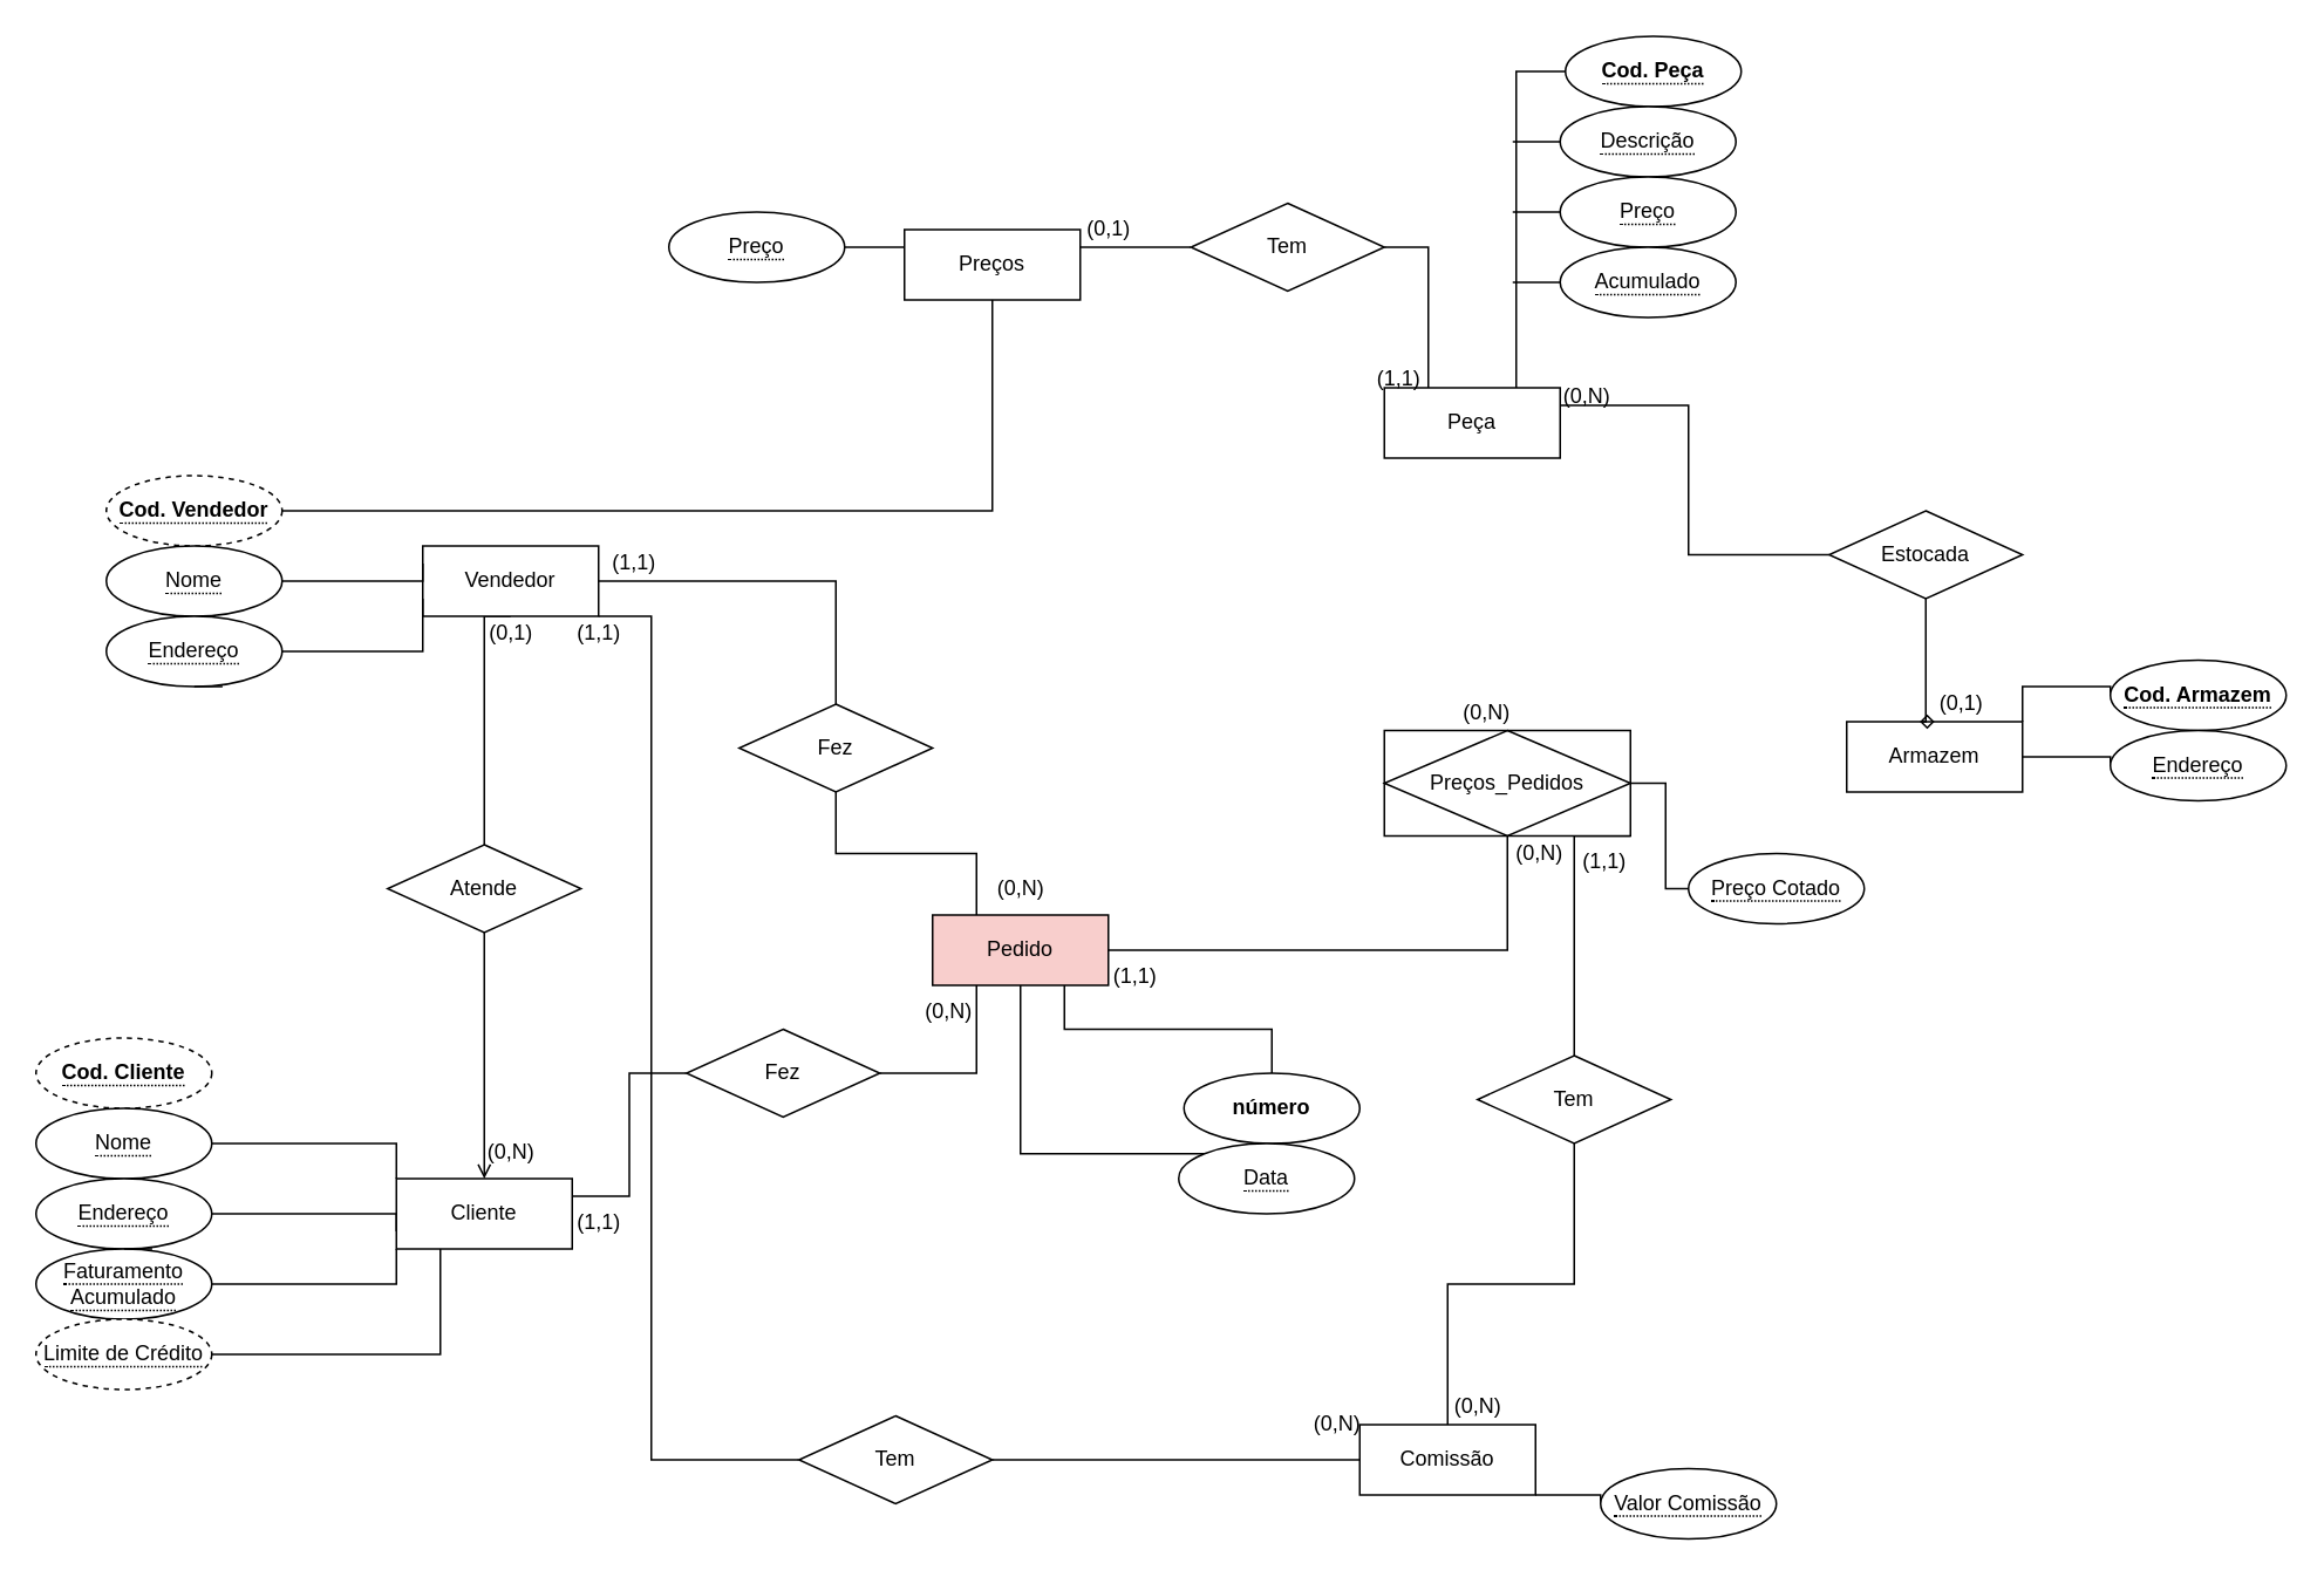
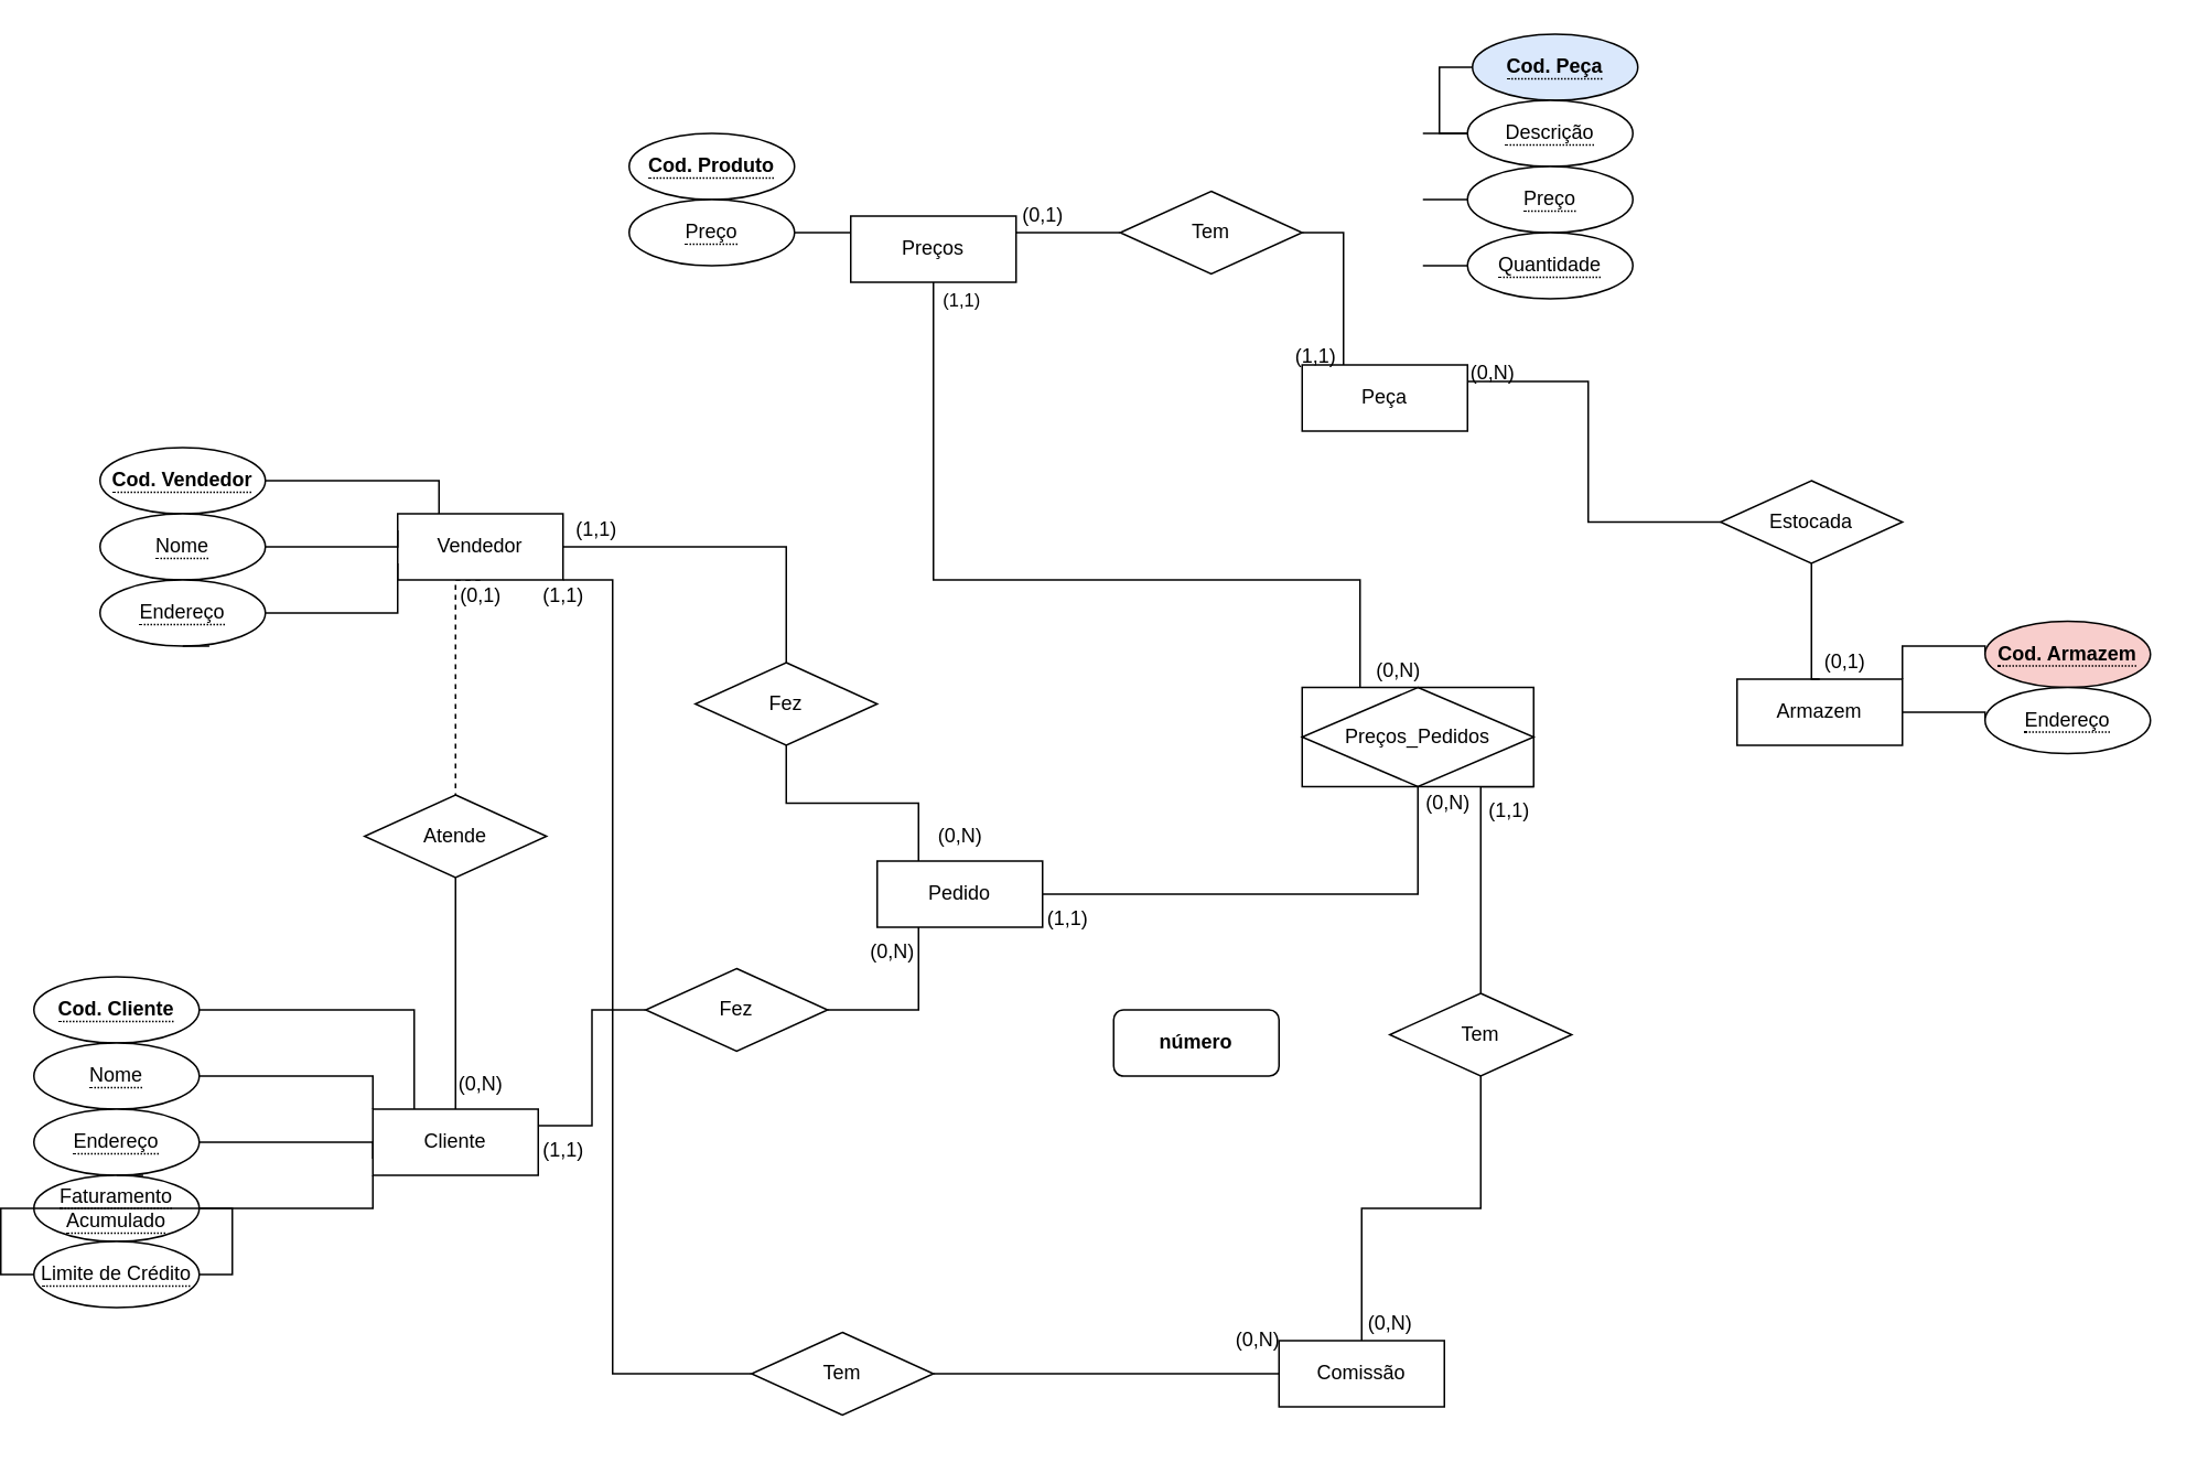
- <mxCell id="68" value="&lt;span style=&quot;border-bottom: 1px dotted&quot;&gt;&lt;b&gt;Cod. Peça&lt;/b&gt;&lt;/span&gt;" style="ellipse;whiteSpace=wrap;html=1;align=center;" vertex="1" parent="1"><mxGeometry x="890" y="20" width="100" height="40" as="geometry" /></mxCell>
+ <mxCell id="68" value="&lt;span style=&quot;border-bottom: 1px dotted&quot;&gt;&lt;b&gt;Cod. Peça&lt;/b&gt;&lt;/span&gt;" style="ellipse;whiteSpace=wrap;html=1;align=center;fillColor=#dae8fc;" vertex="1" parent="1"><mxGeometry x="890" y="20" width="100" height="40" as="geometry" /></mxCell>
+ <mxCell id="43" value="&lt;span style=&quot;border-bottom: 1px dotted&quot;&gt;&lt;b&gt;Cod. Produto&lt;/b&gt;&lt;/span&gt;" style="ellipse;whiteSpace=wrap;html=1;align=center;" vertex="1" parent="1"><mxGeometry x="380" y="80" width="100" height="40" as="geometry" /></mxCell>
- <mxCell id="67" style="edgeStyle=orthogonalEdgeStyle;rounded=0;orthogonalLoop=1;jettySize=auto;html=1;exitX=0;exitY=0.5;exitDx=0;exitDy=0;entryX=0.75;entryY=0;entryDx=0;entryDy=0;endArrow=none;endFill=0;" edge="1" parent="1" source="68" target="9"><mxGeometry relative="1" as="geometry" /></mxCell>
+ <mxCell id="67" style="edgeStyle=orthogonalEdgeStyle;rounded=0;orthogonalLoop=1;jettySize=auto;html=1;exitX=0;exitY=0.5;exitDx=0;exitDy=0;endArrow=none;endFill=0;" edge="1" parent="1" source="68" target="70"><mxGeometry relative="1" as="geometry" /></mxCell>
- <mxCell id="74" value="&lt;span style=&quot;border-bottom: 1px dotted&quot;&gt;Acumulado&lt;/span&gt;" style="ellipse;whiteSpace=wrap;html=1;align=center;" vertex="1" parent="1"><mxGeometry x="887" y="140" width="100" height="40" as="geometry" /></mxCell>
+ <mxCell id="74" value="&lt;span style=&quot;border-bottom: 1px dotted&quot;&gt;Quantidade&lt;/span&gt;" style="ellipse;whiteSpace=wrap;html=1;align=center;" vertex="1" parent="1"><mxGeometry x="887" y="140" width="100" height="40" as="geometry" /></mxCell>
- <mxCell id="50" value="&lt;span style=&quot;border-bottom: 1px dotted&quot;&gt;&lt;b&gt;Cod. Vendedor&lt;/b&gt;&lt;/span&gt;" style="ellipse;whiteSpace=wrap;html=1;align=center;dashed=1;" vertex="1" parent="1"><mxGeometry x="60" width="100" height="40" as="geometry" y="270" /></mxCell>
+ <mxCell id="50" value="&lt;span style=&quot;border-bottom: 1px dotted&quot;&gt;&lt;b&gt;Cod. Vendedor&lt;/b&gt;&lt;/span&gt;" style="ellipse;whiteSpace=wrap;html=1;align=center;" vertex="1" parent="1"><mxGeometry x="60" width="100" height="40" as="geometry" y="270" /></mxCell>
- <mxCell id="49" style="edgeStyle=orthogonalEdgeStyle;rounded=0;orthogonalLoop=1;jettySize=auto;html=1;exitX=1;exitY=0.5;exitDx=0;exitDy=0;endArrow=none;endFill=0;" edge="1" parent="1" source="50" target="42"><mxGeometry relative="1" as="geometry" /></mxCell>
+ <mxCell id="49" style="edgeStyle=orthogonalEdgeStyle;rounded=0;orthogonalLoop=1;jettySize=auto;html=1;exitX=1;exitY=0.5;exitDx=0;exitDy=0;entryX=0.25;entryY=0;entryDx=0;entryDy=0;endArrow=none;endFill=0;" edge="1" parent="1" source="50" target="5"><mxGeometry relative="1" as="geometry" /></mxCell>
+ <mxCell id="39" style="edgeStyle=orthogonalEdgeStyle;rounded=0;orthogonalLoop=1;jettySize=auto;html=1;exitX=0.5;exitY=1;exitDx=0;exitDy=0;entryX=0.25;entryY=0;entryDx=0;entryDy=0;endArrow=none;endFill=0;" edge="1" parent="1" source="42" target="35"><mxGeometry relative="1" as="geometry"><Array as="points"><mxPoint x="564" y="350" /><mxPoint x="822" y="350" /></Array></mxGeometry></mxCell>
+ <mxCell id="40" value="(1,1)" style="edgeLabel;html=1;align=center;verticalAlign=middle;resizable=0;points=[];" vertex="1" connectable="0" parent="39"><mxGeometry x="-0.947" y="6" relative="1" as="geometry"><mxPoint x="10" y="-3" as="offset" /></mxGeometry></mxCell>
- <mxCell id="75" value="&lt;span style=&quot;border-bottom: 1px dotted&quot;&gt;&lt;b&gt;Cod. Armazem&lt;/b&gt;&lt;/span&gt;" style="ellipse;whiteSpace=wrap;html=1;align=center;" vertex="1" parent="1"><mxGeometry x="1200" y="375" width="100" height="40" as="geometry" /></mxCell>
+ <mxCell id="75" value="&lt;span style=&quot;border-bottom: 1px dotted&quot;&gt;&lt;b&gt;Cod. Armazem&lt;/b&gt;&lt;/span&gt;" style="ellipse;whiteSpace=wrap;html=1;align=center;fillColor=#f8cecc;" vertex="1" parent="1"><mxGeometry x="1200" y="375" width="100" height="40" as="geometry" /></mxCell>
- <mxCell id="20" style="edgeStyle=orthogonalEdgeStyle;rounded=0;orthogonalLoop=1;jettySize=auto;html=1;exitX=0.5;exitY=1;exitDx=0;exitDy=0;entryX=0.5;entryY=0;entryDx=0;entryDy=0;endArrow=diamond;endFill=0;" edge="1" parent="1" source="21" target="12"><mxGeometry relative="1" as="geometry"><Array as="points"><mxPoint x="1095" y="410" /></Array></mxGeometry></mxCell>
+ <mxCell id="20" style="edgeStyle=orthogonalEdgeStyle;rounded=0;orthogonalLoop=1;jettySize=auto;html=1;exitX=0.5;exitY=1;exitDx=0;exitDy=0;entryX=0.5;entryY=0;entryDx=0;entryDy=0;endArrow=none;endFill=0;" edge="1" parent="1" source="21" target="12"><mxGeometry relative="1" as="geometry"><Array as="points"><mxPoint x="1095" y="410" /></Array></mxGeometry></mxCell>
- <mxCell id="2" style="edgeStyle=orthogonalEdgeStyle;rounded=0;orthogonalLoop=1;jettySize=auto;html=1;exitX=0.5;exitY=1;exitDx=0;exitDy=0;entryX=0.5;entryY=0;entryDx=0;entryDy=0;endArrow=none;endFill=0;" edge="1" parent="1" source="5" target="17"><mxGeometry relative="1" as="geometry"><Array as="points"><mxPoint x="275" y="350" /></Array></mxGeometry></mxCell>
+ <mxCell id="2" style="edgeStyle=orthogonalEdgeStyle;rounded=0;orthogonalLoop=1;jettySize=auto;html=1;exitX=0.5;exitY=1;exitDx=0;exitDy=0;entryX=0.5;entryY=0;entryDx=0;entryDy=0;endArrow=none;endFill=0;dashed=1;" edge="1" parent="1" source="5" target="17"><mxGeometry relative="1" as="geometry"><Array as="points"><mxPoint x="275" y="350" /></Array></mxGeometry></mxCell>
- <mxCell id="33" style="edgeStyle=orthogonalEdgeStyle;rounded=0;orthogonalLoop=1;jettySize=auto;html=1;exitX=1;exitY=0.5;exitDx=0;exitDy=0;entryX=0;entryY=0.5;entryDx=0;entryDy=0;endArrow=none;endFill=0;" edge="1" parent="1" source="35" target="80"><mxGeometry relative="1" as="geometry"><Array as="points"><mxPoint x="947" y="445" /><mxPoint x="947" y="505" /></Array></mxGeometry></mxCell>
- <mxCell id="80" value="&lt;span style=&quot;border-bottom: 1px dotted&quot;&gt;Preço Cotado&lt;/span&gt;" style="ellipse;whiteSpace=wrap;html=1;align=center;" vertex="1" parent="1"><mxGeometry x="960" y="485" width="100" height="40" as="geometry" /></mxCell>
- <mxCell id="15" value="Pedido" style="whiteSpace=wrap;html=1;align=center;fillColor=#f8cecc;" vertex="1" parent="1"><mxGeometry x="530" y="520" width="100" height="40" as="geometry" /></mxCell>
+ <mxCell id="15" value="Pedido" style="whiteSpace=wrap;html=1;align=center;" vertex="1" parent="1"><mxGeometry x="530" y="520" width="100" height="40" as="geometry" /></mxCell>
- <mxCell id="14" style="edgeStyle=orthogonalEdgeStyle;rounded=0;orthogonalLoop=1;jettySize=auto;html=1;exitX=0.75;exitY=1;exitDx=0;exitDy=0;entryX=0.5;entryY=0;entryDx=0;entryDy=0;endArrow=none;endFill=0;" edge="1" parent="1" source="15" target="77"><mxGeometry relative="1" as="geometry" /></mxCell>
- <mxCell id="57" value="&lt;span style=&quot;border-bottom: 1px dotted&quot;&gt;&lt;b&gt;Cod. Cliente&lt;/b&gt;&lt;/span&gt;" style="ellipse;whiteSpace=wrap;html=1;align=center;dashed=1;" vertex="1" parent="1"><mxGeometry x="20" y="590" width="100" height="40" as="geometry" /></mxCell>
+ <mxCell id="57" value="&lt;span style=&quot;border-bottom: 1px dotted&quot;&gt;&lt;b&gt;Cod. Cliente&lt;/b&gt;&lt;/span&gt;" style="ellipse;whiteSpace=wrap;html=1;align=center;" vertex="1" parent="1"><mxGeometry x="20" y="590" width="100" height="40" as="geometry" /></mxCell>
+ <mxCell id="56" style="edgeStyle=orthogonalEdgeStyle;rounded=0;orthogonalLoop=1;jettySize=auto;html=1;exitX=1;exitY=0.5;exitDx=0;exitDy=0;entryX=0.25;entryY=0;entryDx=0;entryDy=0;endArrow=none;endFill=0;" edge="1" parent="1" source="57" target="7"><mxGeometry relative="1" as="geometry" /></mxCell>
- <mxCell id="77" value="&lt;b&gt;número&lt;/b&gt;" style="ellipse;whiteSpace=wrap;html=1;align=center;" vertex="1" parent="1"><mxGeometry x="673" y="610" width="100" height="40" as="geometry" /></mxCell>
+ <mxCell id="77" value="&lt;b&gt;número&lt;/b&gt;" style="whiteSpace=wrap;html=1;align=center;rounded=1;" vertex="1" parent="1"><mxGeometry x="673" y="610" width="100" height="40" as="geometry" /></mxCell>
- <mxCell id="78" style="edgeStyle=orthogonalEdgeStyle;rounded=0;orthogonalLoop=1;jettySize=auto;html=1;exitX=0;exitY=0;exitDx=0;exitDy=0;entryX=0.5;entryY=1;entryDx=0;entryDy=0;endArrow=none;endFill=0;" edge="1" parent="1" source="79" target="15"><mxGeometry relative="1" as="geometry" /></mxCell>
- <mxCell id="16" style="edgeStyle=orthogonalEdgeStyle;rounded=0;orthogonalLoop=1;jettySize=auto;html=1;exitX=0.5;exitY=1;exitDx=0;exitDy=0;entryX=0.5;entryY=0;entryDx=0;entryDy=0;endArrow=open;endFill=0;" edge="1" parent="1" source="17" target="7"><mxGeometry relative="1" as="geometry" /></mxCell>
+ <mxCell id="16" style="edgeStyle=orthogonalEdgeStyle;rounded=0;orthogonalLoop=1;jettySize=auto;html=1;exitX=0.5;exitY=1;exitDx=0;exitDy=0;entryX=0.5;entryY=0;entryDx=0;entryDy=0;endArrow=none;endFill=0;" edge="1" parent="1" source="17" target="7"><mxGeometry relative="1" as="geometry" /></mxCell>
- <mxCell id="79" value="&lt;span style=&quot;border-bottom: 1px dotted&quot;&gt;Data&lt;/span&gt;" style="ellipse;whiteSpace=wrap;html=1;align=center;" vertex="1" parent="1"><mxGeometry x="670" y="650" width="100" height="40" as="geometry" /></mxCell>
- <mxCell id="66" value="&lt;span style=&quot;border-bottom: 1px dotted&quot;&gt;Limite de Crédito&lt;/span&gt;" style="ellipse;whiteSpace=wrap;html=1;align=center;dashed=1;" vertex="1" parent="1"><mxGeometry x="20" y="750" width="100" height="40" as="geometry" /></mxCell>
+ <mxCell id="66" value="&lt;span style=&quot;border-bottom: 1px dotted&quot;&gt;Limite de Crédito&lt;/span&gt;" style="ellipse;whiteSpace=wrap;html=1;align=center;" vertex="1" parent="1"><mxGeometry x="20" y="750" width="100" height="40" as="geometry" /></mxCell>
- <mxCell id="65" style="edgeStyle=orthogonalEdgeStyle;rounded=0;orthogonalLoop=1;jettySize=auto;html=1;exitX=1;exitY=0.5;exitDx=0;exitDy=0;endArrow=none;endFill=0;entryX=0.25;entryY=1;entryDx=0;entryDy=0;" edge="1" parent="1" source="66" target="7"><mxGeometry relative="1" as="geometry"><mxPoint x="250" y="720" as="targetPoint" /></mxGeometry></mxCell>
+ <mxCell id="65" style="edgeStyle=orthogonalEdgeStyle;rounded=0;orthogonalLoop=1;jettySize=auto;html=1;exitX=1;exitY=0.5;exitDx=0;exitDy=0;endArrow=none;endFill=0;" edge="1" parent="1" source="66" target="63"><mxGeometry relative="1" as="geometry"><mxPoint x="250" y="720" as="targetPoint" /></mxGeometry></mxCell>
- <mxCell id="81" style="edgeStyle=orthogonalEdgeStyle;rounded=0;orthogonalLoop=1;jettySize=auto;html=1;exitX=1;exitY=1;exitDx=0;exitDy=0;entryX=0;entryY=0.5;entryDx=0;entryDy=0;endArrow=none;endFill=0;" edge="1" parent="1" source="82" target="87"><mxGeometry relative="1" as="geometry" /></mxCell>
- <mxCell id="87" value="&lt;span style=&quot;border-bottom: 1px dotted&quot;&gt;Valor Comissão&lt;/span&gt;" style="ellipse;whiteSpace=wrap;html=1;align=center;" vertex="1" parent="1"><mxGeometry x="910" y="835" width="100" height="40" as="geometry" /></mxCell>
